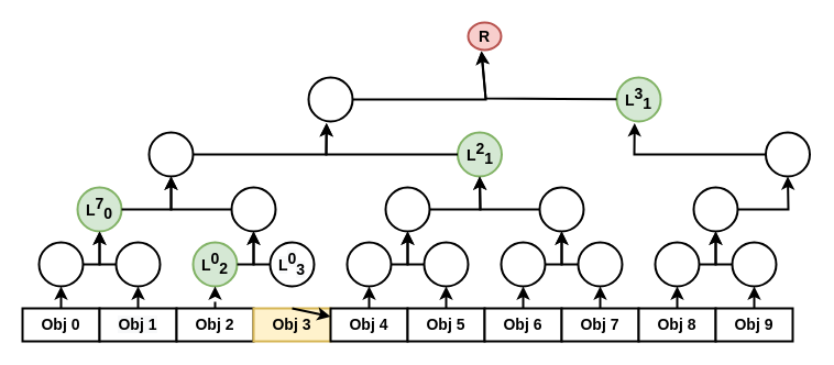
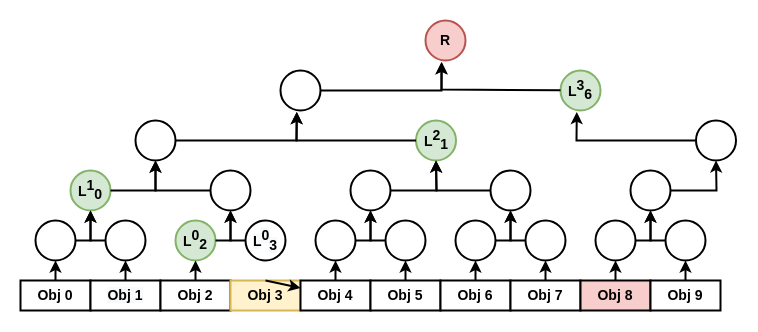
- <mxCell id="61" value="R" style="ellipse;whiteSpace=wrap;html=1;aspect=fixed;fillColor=#f8cecc;strokeColor=#b85450;fontSize=14;fontStyle=1;strokeWidth=2;" vertex="1" parent="1"><mxGeometry x="425" y="20" width="30" height="25" as="geometry" /></mxCell>
+ <mxCell id="61" value="R" style="ellipse;whiteSpace=wrap;html=1;aspect=fixed;fillColor=#f8cecc;strokeColor=#b85450;fontSize=14;fontStyle=1;strokeWidth=2;" vertex="1" parent="1"><mxGeometry x="425" y="20" width="40" height="40" as="geometry" /></mxCell>
- <mxCell id="58" value="&lt;span style=&quot;font-family: helvetica; font-size: 14px;&quot;&gt;L&lt;/span&gt;&lt;sup style=&quot;font-family: helvetica; font-size: 14px;&quot;&gt;3&lt;/sup&gt;&lt;sub style=&quot;font-family: helvetica; font-size: 14px;&quot;&gt;1&lt;/sub&gt;" style="ellipse;whiteSpace=wrap;html=1;aspect=fixed;fillColor=#d5e8d4;strokeColor=#82b366;fontSize=14;fontStyle=1;strokeWidth=2;" vertex="1" parent="1"><mxGeometry x="560" y="70" width="40" height="40" as="geometry" /></mxCell>
+ <mxCell id="58" value="&lt;span style=&quot;font-family: helvetica; font-size: 14px;&quot;&gt;L&lt;/span&gt;&lt;sup style=&quot;font-family: helvetica; font-size: 14px;&quot;&gt;3&lt;/sup&gt;&lt;sub style=&quot;font-family: helvetica; font-size: 14px;&quot;&gt;6&lt;/sub&gt;" style="ellipse;whiteSpace=wrap;html=1;aspect=fixed;fillColor=#d5e8d4;strokeColor=#82b366;fontSize=14;fontStyle=1;strokeWidth=2;" vertex="1" parent="1"><mxGeometry x="560" y="70" width="40" height="40" as="geometry" /></mxCell>
- <mxCell id="6" value="&lt;span style=&quot;font-family: helvetica; font-size: 14px;&quot;&gt;L&lt;/span&gt;&lt;sup style=&quot;font-family: helvetica; font-size: 14px;&quot;&gt;7&lt;/sup&gt;&lt;sub style=&quot;font-family: helvetica; font-size: 14px;&quot;&gt;0&lt;/sub&gt;" style="ellipse;whiteSpace=wrap;html=1;aspect=fixed;fillColor=#d5e8d4;strokeColor=#82b366;fontSize=14;fontStyle=1;strokeWidth=2;" vertex="1" parent="1"><mxGeometry x="70" y="170" width="40" height="40" as="geometry" /></mxCell>
+ <mxCell id="6" value="&lt;span style=&quot;font-family: helvetica; font-size: 14px;&quot;&gt;L&lt;/span&gt;&lt;sup style=&quot;font-family: helvetica; font-size: 14px;&quot;&gt;1&lt;/sup&gt;&lt;sub style=&quot;font-family: helvetica; font-size: 14px;&quot;&gt;0&lt;/sub&gt;" style="ellipse;whiteSpace=wrap;html=1;aspect=fixed;fillColor=#d5e8d4;strokeColor=#82b366;fontSize=14;fontStyle=1;strokeWidth=2;" vertex="1" parent="1"><mxGeometry x="70" y="170" width="40" height="40" as="geometry" /></mxCell>
- <mxCell id="16" value="" style="endArrow=classic;html=1;entryX=0.5;entryY=1;entryDx=0;entryDy=0;exitX=0.5;exitY=0;exitDx=0;exitDy=0;fontSize=14;fontStyle=1;strokeWidth=2;dashed=1;" edge="1" parent="1" source="11" target="13"><mxGeometry width="50" height="50" relative="1" as="geometry"><mxPoint x="225" y="280" as="sourcePoint" /><mxPoint x="235" y="250" as="targetPoint" /></mxGeometry></mxCell>
+ <mxCell id="16" value="" style="endArrow=classic;html=1;entryX=0.5;entryY=1;entryDx=0;entryDy=0;exitX=0.5;exitY=0;exitDx=0;exitDy=0;fontSize=14;fontStyle=1;strokeWidth=2;" edge="1" parent="1" source="11" target="13"><mxGeometry width="50" height="50" relative="1" as="geometry"><mxPoint x="225" y="280" as="sourcePoint" /><mxPoint x="235" y="250" as="targetPoint" /></mxGeometry></mxCell>
- <mxCell id="38" value="Obj 8" style="rounded=0;whiteSpace=wrap;html=1;fontSize=14;fontStyle=1;strokeWidth=2;" vertex="1" parent="1"><mxGeometry x="580" y="280" width="70" height="30" as="geometry" /></mxCell>
+ <mxCell id="38" value="Obj 8" style="rounded=0;whiteSpace=wrap;html=1;fontSize=14;fontStyle=1;strokeWidth=2;fillColor=#f8cecc;" vertex="1" parent="1"><mxGeometry x="580" y="280" width="70" height="30" as="geometry" /></mxCell>
